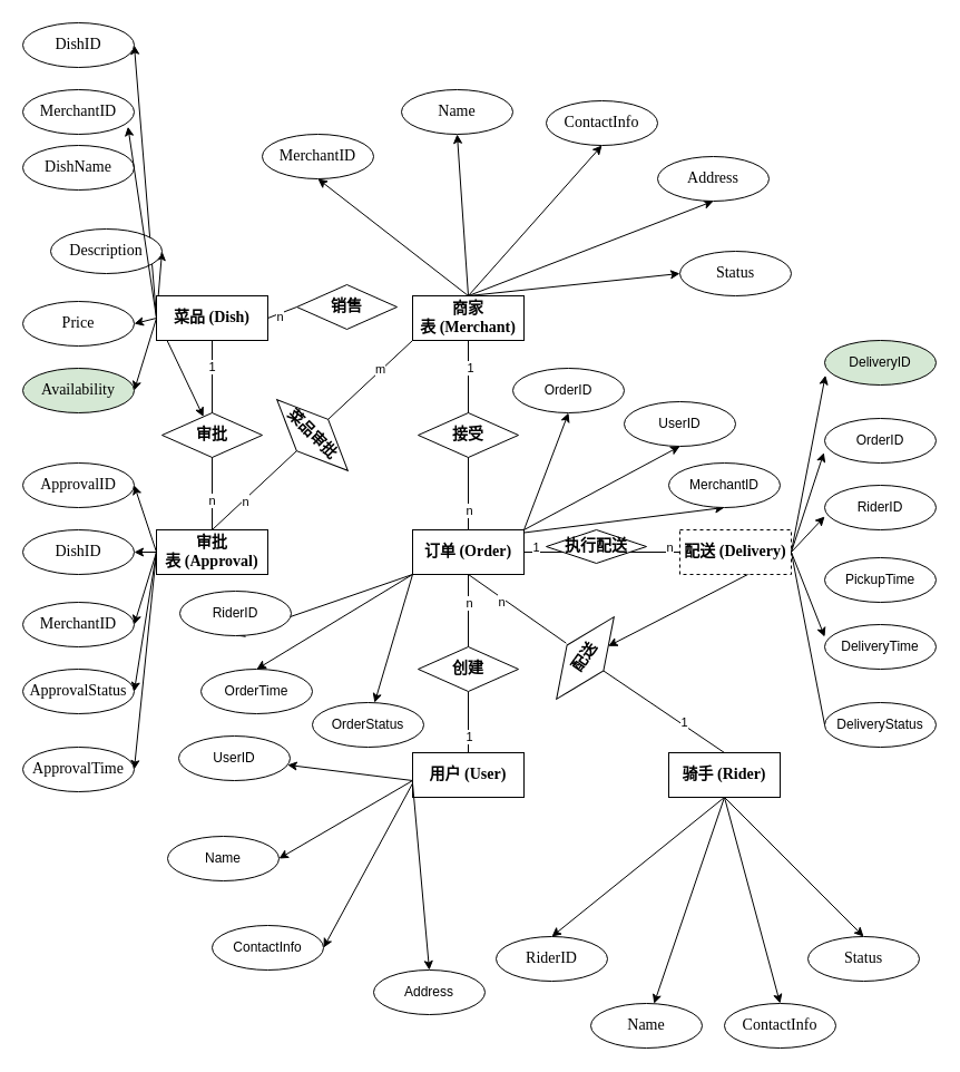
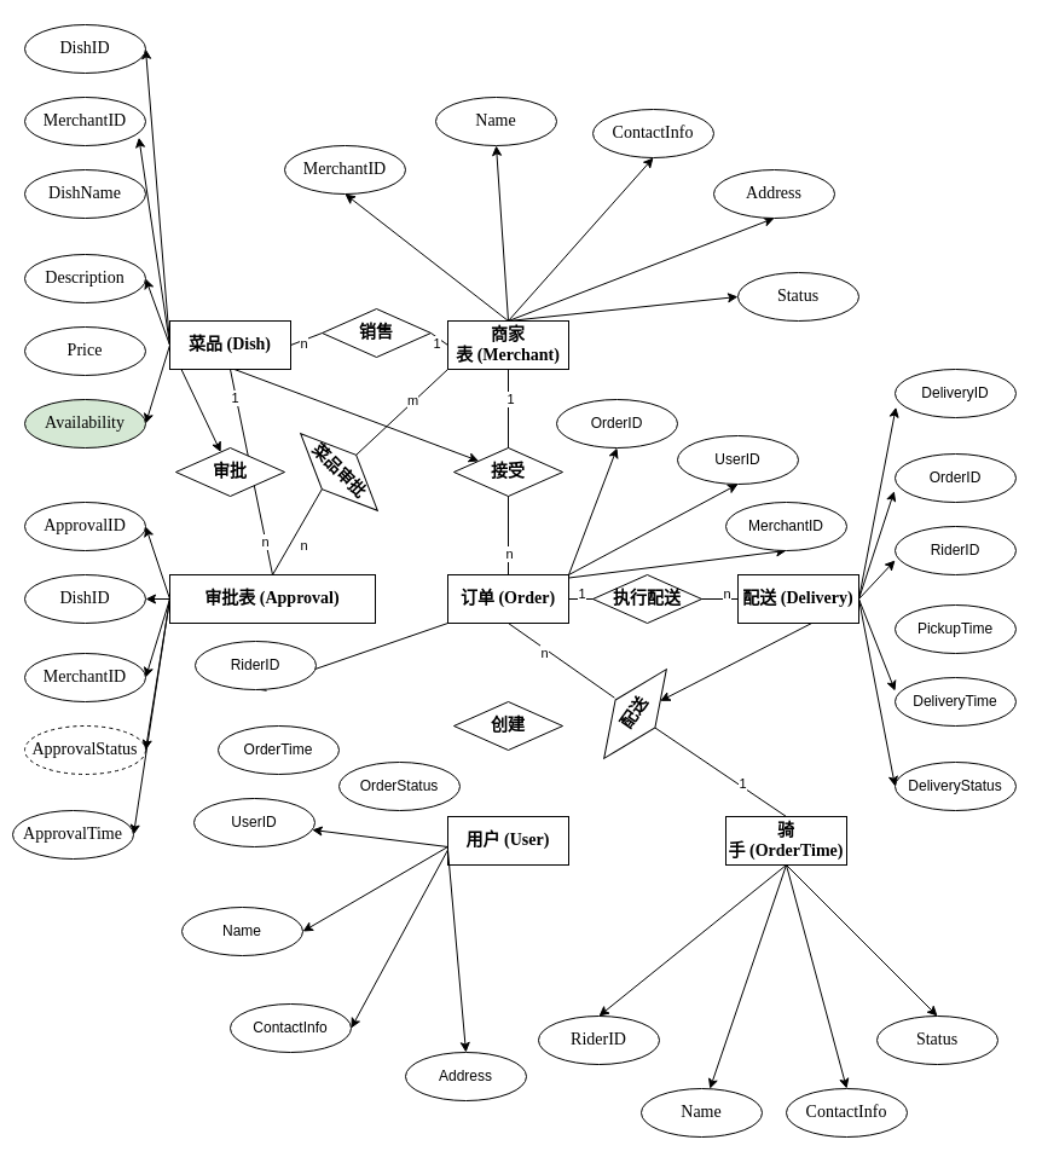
- <mxCell id="71" value="&lt;span style=&quot;font-family: 等线; font-size: 14px; text-wrap: nowrap;&quot;&gt;DishName&lt;/span&gt;" style="ellipse;whiteSpace=wrap;html=1;align=center;" vertex="1" parent="1"><mxGeometry x="20" y="130" width="100" height="40" as="geometry" /></mxCell>
+ <mxCell id="71" value="&lt;span style=&quot;font-family: 等线; font-size: 14px; text-wrap: nowrap;&quot;&gt;DishName&lt;/span&gt;" style="ellipse;whiteSpace=wrap;html=1;align=center;" vertex="1" parent="1"><mxGeometry x="20" y="140" width="100" height="40" as="geometry" /></mxCell>
- <mxCell id="64" value="&lt;span style=&quot;font-family: 等线; font-size: 14px; text-wrap: nowrap;&quot;&gt;Description&lt;/span&gt;" style="ellipse;whiteSpace=wrap;html=1;align=center;" vertex="1" parent="1"><mxGeometry x="45" y="205" width="100" height="40" as="geometry" /></mxCell>
+ <mxCell id="64" value="&lt;span style=&quot;font-family: 等线; font-size: 14px; text-wrap: nowrap;&quot;&gt;Description&lt;/span&gt;" style="ellipse;whiteSpace=wrap;html=1;align=center;" vertex="1" parent="1"><mxGeometry x="20" y="210" width="100" height="40" as="geometry" /></mxCell>
+ <mxCell id="66" value="" style="endArrow=none;html=1;rounded=0;entryX=0;entryY=0.5;entryDx=0;entryDy=0;exitX=1;exitY=0.5;exitDx=0;exitDy=0;" edge="1" parent="1" source="108" target="12"><mxGeometry width="50" height="50" relative="1" as="geometry"><mxPoint x="290" y="285" as="sourcePoint" /><mxPoint x="480" y="435" as="targetPoint" /><Array as="points" /></mxGeometry></mxCell>
+ <mxCell id="67" value="1" style="edgeLabel;html=1;align=center;verticalAlign=middle;resizable=0;points=[];" vertex="1" connectable="0" parent="66"><mxGeometry x="0.79" y="1" relative="1" as="geometry"><mxPoint x="-8" y="1" as="offset" /></mxGeometry></mxCell>
- <mxCell id="5" style="edgeStyle=none;rounded=0;orthogonalLoop=1;jettySize=auto;html=1;exitX=0;exitY=0.5;exitDx=0;exitDy=0;entryX=1;entryY=0.5;entryDx=0;entryDy=0;" edge="1" parent="1" source="7" target="65"><mxGeometry relative="1" as="geometry" /></mxCell>
+ <mxCell id="5" style="edgeStyle=none;rounded=0;orthogonalLoop=1;jettySize=auto;html=1;exitX=0;exitY=0.5;exitDx=0;exitDy=0;" edge="1" parent="1" source="7" target="93"><mxGeometry relative="1" as="geometry" /></mxCell>
- <mxCell id="50" value="&lt;span style=&quot;text-wrap: nowrap;&quot;&gt;DeliveryID&lt;/span&gt;" style="ellipse;whiteSpace=wrap;html=1;align=center;fillColor=#d5e8d4;" vertex="1" parent="1"><mxGeometry x="740" y="305" width="100" height="40" as="geometry" /></mxCell>
+ <mxCell id="50" value="&lt;span style=&quot;text-wrap: nowrap;&quot;&gt;DeliveryID&lt;/span&gt;" style="ellipse;whiteSpace=wrap;html=1;align=center;" vertex="1" parent="1"><mxGeometry x="740" y="305" width="100" height="40" as="geometry" /></mxCell>
- <mxCell id="100" value="&lt;font face=&quot;等线&quot;&gt;&lt;span style=&quot;font-size: 14px;&quot;&gt;&lt;b&gt;执行配送&lt;/b&gt;&lt;/span&gt;&lt;/font&gt;" style="shape=rhombus;perimeter=rhombusPerimeter;whiteSpace=wrap;html=1;align=center;" vertex="1" parent="1"><mxGeometry x="490" y="475" width="90" height="30" as="geometry" /></mxCell>
+ <mxCell id="100" value="&lt;font face=&quot;等线&quot;&gt;&lt;span style=&quot;font-size: 14px;&quot;&gt;&lt;b&gt;执行配送&lt;/b&gt;&lt;/span&gt;&lt;/font&gt;" style="shape=rhombus;perimeter=rhombusPerimeter;whiteSpace=wrap;html=1;align=center;" vertex="1" parent="1"><mxGeometry x="490" y="475" width="90" height="40" as="geometry" /></mxCell>
- <mxCell id="22" value="&lt;strong&gt;&lt;span style=&quot;font-size: 10.5pt; font-family: 等线;&quot;&gt;审批表&lt;span lang=&quot;EN-US&quot;&gt;&amp;nbsp;(Approval)&lt;/span&gt;&lt;/span&gt;&lt;/strong&gt;" style="whiteSpace=wrap;html=1;align=center;" vertex="1" parent="1"><mxGeometry x="140" y="475" width="100" height="40" as="geometry" /></mxCell>
+ <mxCell id="22" value="&lt;strong&gt;&lt;span style=&quot;font-size: 10.5pt; font-family: 等线;&quot;&gt;审批表&lt;span lang=&quot;EN-US&quot;&gt;&amp;nbsp;(Approval)&lt;/span&gt;&lt;/span&gt;&lt;/strong&gt;" style="whiteSpace=wrap;html=1;align=center;" vertex="1" parent="1"><mxGeometry x="140" y="475" width="170" height="40" as="geometry" /></mxCell>
- <mxCell id="98" value="&lt;strong&gt;&lt;span style=&quot;font-size: 10.5pt; font-family: 等线;&quot;&gt;配送&lt;span lang=&quot;EN-US&quot;&gt;&amp;nbsp;(Delivery)&lt;/span&gt;&lt;/span&gt;&lt;/strong&gt;" style="whiteSpace=wrap;html=1;align=center;dashed=1;" vertex="1" parent="1"><mxGeometry x="610" y="475" width="100" height="40" as="geometry" /></mxCell>
+ <mxCell id="98" value="&lt;strong&gt;&lt;span style=&quot;font-size: 10.5pt; font-family: 等线;&quot;&gt;配送&lt;span lang=&quot;EN-US&quot;&gt;&amp;nbsp;(Delivery)&lt;/span&gt;&lt;/span&gt;&lt;/strong&gt;" style="whiteSpace=wrap;html=1;align=center;" vertex="1" parent="1"><mxGeometry x="610" y="475" width="100" height="40" as="geometry" /></mxCell>
- <mxCell id="30" value="" style="endArrow=none;html=1;rounded=0;exitX=0.5;exitY=0;exitDx=0;exitDy=0;entryX=0.5;entryY=1;entryDx=0;entryDy=0;" edge="1" parent="1" source="92" target="89"><mxGeometry width="50" height="50" relative="1" as="geometry"><mxPoint x="419.41" y="675" as="sourcePoint" /><mxPoint x="420" y="525" as="targetPoint" /></mxGeometry></mxCell>
- <mxCell id="31" value="n" style="edgeLabel;html=1;align=center;verticalAlign=middle;resizable=0;points=[];" vertex="1" connectable="0" parent="30"><mxGeometry x="0.846" relative="1" as="geometry"><mxPoint y="20" as="offset" /></mxGeometry></mxCell>
- <mxCell id="24" style="edgeStyle=none;rounded=0;orthogonalLoop=1;jettySize=auto;html=1;exitX=0;exitY=1;exitDx=0;exitDy=0;entryX=0.5;entryY=0;entryDx=0;entryDy=0;" edge="1" parent="1" source="89" target="84"><mxGeometry relative="1" as="geometry"><mxPoint x="390" y="510" as="sourcePoint" /></mxGeometry></mxCell>
- <mxCell id="23" style="edgeStyle=none;rounded=0;orthogonalLoop=1;jettySize=auto;html=1;exitX=0;exitY=1;exitDx=0;exitDy=0;" edge="1" parent="1" source="89" target="85"><mxGeometry relative="1" as="geometry"><mxPoint x="390" y="510" as="sourcePoint" /></mxGeometry></mxCell>
- <mxCell id="76" value="&lt;span style=&quot;font-family: 等线; font-size: 14px; text-wrap: nowrap;&quot;&gt;ApprovalStatus&lt;/span&gt;" style="ellipse;whiteSpace=wrap;html=1;align=center;" vertex="1" parent="1"><mxGeometry x="20" y="600" width="100" height="40" as="geometry" /></mxCell>
+ <mxCell id="76" value="&lt;span style=&quot;font-family: 等线; font-size: 14px; text-wrap: nowrap;&quot;&gt;ApprovalStatus&lt;/span&gt;" style="ellipse;whiteSpace=wrap;html=1;align=center;dashed=1;" vertex="1" parent="1"><mxGeometry x="20" y="600" width="100" height="40" as="geometry" /></mxCell>
- <mxCell id="97" style="edgeStyle=none;rounded=0;orthogonalLoop=1;jettySize=auto;html=1;exitX=1;exitY=0.5;exitDx=0;exitDy=0;entryX=0;entryY=0.5;entryDx=0;entryDy=0;endArrow=none;" edge="1" parent="1" source="98" target="49"><mxGeometry relative="1" as="geometry" /></mxCell>
+ <mxCell id="97" style="edgeStyle=none;rounded=0;orthogonalLoop=1;jettySize=auto;html=1;exitX=1;exitY=0.5;exitDx=0;exitDy=0;entryX=0;entryY=0.5;entryDx=0;entryDy=0;" edge="1" parent="1" source="98" target="49"><mxGeometry relative="1" as="geometry" /></mxCell>
- <mxCell id="90" value="" style="endArrow=none;html=1;rounded=0;exitX=0.5;exitY=0;exitDx=0;exitDy=0;entryX=0.5;entryY=1;entryDx=0;entryDy=0;" edge="1" parent="1" source="13" target="92"><mxGeometry width="50" height="50" relative="1" as="geometry"><mxPoint x="420" y="675" as="sourcePoint" /><mxPoint x="420" y="515" as="targetPoint" /></mxGeometry></mxCell>
- <mxCell id="91" value="1" style="edgeLabel;html=1;align=center;verticalAlign=middle;resizable=0;points=[];" vertex="1" connectable="0" parent="90"><mxGeometry x="-0.744" relative="1" as="geometry"><mxPoint y="-8" as="offset" /></mxGeometry></mxCell>
- <mxCell id="77" value="&lt;span style=&quot;font-family: 等线; font-size: 14px; text-wrap: nowrap;&quot;&gt;ApprovalTime&lt;/span&gt;" style="ellipse;whiteSpace=wrap;html=1;align=center;" vertex="1" parent="1"><mxGeometry x="20" y="670" width="100" height="40" as="geometry" /></mxCell>
+ <mxCell id="77" value="&lt;span style=&quot;font-family: 等线; font-size: 14px; text-wrap: nowrap;&quot;&gt;ApprovalTime&lt;/span&gt;" style="ellipse;whiteSpace=wrap;html=1;align=center;" vertex="1" parent="1"><mxGeometry x="10" y="670" width="100" height="40" as="geometry" /></mxCell>
- <mxCell id="18" value="&lt;strong&gt;&lt;span style=&quot;font-size: 10.5pt; font-family: 等线;&quot;&gt;骑手&lt;span lang=&quot;EN-US&quot;&gt;&amp;nbsp;(Rider)&lt;/span&gt;&lt;/span&gt;&lt;/strong&gt;" style="whiteSpace=wrap;html=1;align=center;" vertex="1" parent="1"><mxGeometry x="600" y="675" width="100" height="40" as="geometry" /></mxCell>
+ <mxCell id="18" value="&lt;strong&gt;&lt;span style=&quot;font-size: 10.5pt; font-family: 等线;&quot;&gt;骑手&lt;span lang=&quot;EN-US&quot;&gt;&amp;nbsp;(OrderTime)&lt;/span&gt;&lt;/span&gt;&lt;/strong&gt;" style="whiteSpace=wrap;html=1;align=center;" vertex="1" parent="1"><mxGeometry x="600" y="675" width="100" height="40" as="geometry" /></mxCell>
